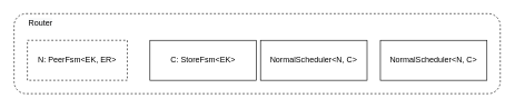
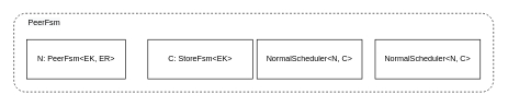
- <mxCell id="7" value="&lt;meta charset=&quot;utf-8&quot;&gt;&lt;meta&gt;&lt;span style=&quot;color: rgb(0, 0, 0); font-family: Helvetica; font-size: 12px; font-style: normal; font-variant-ligatures: no-common-ligatures; font-variant-caps: normal; font-weight: 400; letter-spacing: normal; orphans: 2; text-align: center; text-indent: 0px; text-transform: none; widows: 2; word-spacing: 0px; -webkit-text-stroke-width: 0px; background-color: rgb(248, 249, 250); text-decoration-thickness: initial; text-decoration-style: initial; text-decoration-color: initial; float: none; display: inline !important;&quot;&gt;Router&lt;/span&gt;" style="text;whiteSpace=wrap;html=1;" vertex="1" parent="1"><mxGeometry x="40" y="20" width="60" height="30" as="geometry" /></mxCell>
+ <mxCell id="7" value="&lt;meta charset=&quot;utf-8&quot;&gt;&lt;meta&gt;&lt;span style=&quot;color: rgb(0, 0, 0); font-family: Helvetica; font-size: 12px; font-style: normal; font-variant-ligatures: no-common-ligatures; font-variant-caps: normal; font-weight: 400; letter-spacing: normal; orphans: 2; text-align: center; text-indent: 0px; text-transform: none; widows: 2; word-spacing: 0px; -webkit-text-stroke-width: 0px; background-color: rgb(248, 249, 250); text-decoration-thickness: initial; text-decoration-style: initial; text-decoration-color: initial; float: none; display: inline !important;&quot;&gt;PeerFsm&lt;/span&gt;" style="text;whiteSpace=wrap;html=1;" vertex="1" parent="1"><mxGeometry x="40" y="20" width="60" height="30" as="geometry" /></mxCell>
- <mxCell id="2" value="N: PeerFsm&amp;lt;EK, ER&amp;gt;" style="rounded=0;whiteSpace=wrap;html=1;dashed=1;" diagramCategory="general" diagramName="Rectangle" vertex="1" parent="1"><mxGeometry x="40" y="60" width="150" height="60" as="geometry" /></mxCell>
+ <mxCell id="2" value="N: PeerFsm&amp;lt;EK, ER&amp;gt;" style="rounded=0;whiteSpace=wrap;html=1;" diagramCategory="general" diagramName="Rectangle" vertex="1" parent="1"><mxGeometry x="40" y="60" width="150" height="60" as="geometry" /></mxCell>
